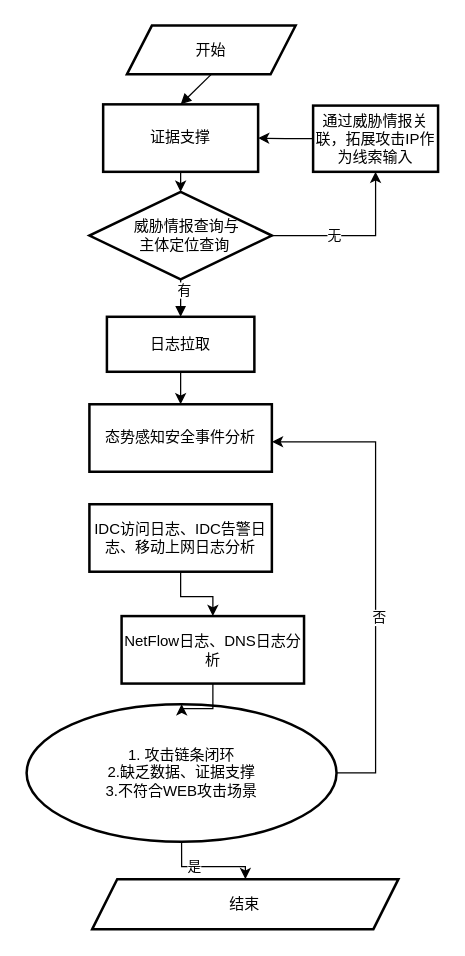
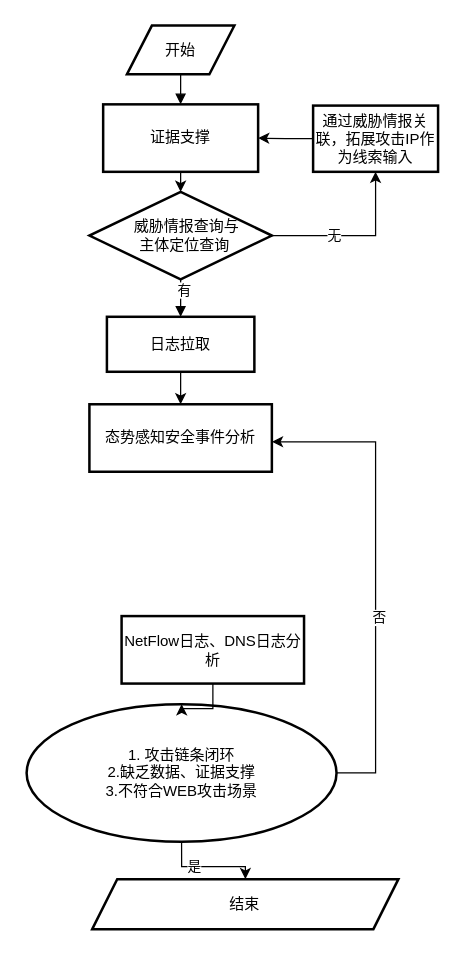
- <mxCell id="2" value="开始" style="shape=parallelogram;perimeter=parallelogramPerimeter;fixedSize=1;strokeWidth=2;whiteSpace=wrap;" vertex="1" parent="1"><mxGeometry x="101" y="20" width="135" height="39" as="geometry" /></mxCell>
+ <mxCell id="2" value="开始" style="shape=parallelogram;perimeter=parallelogramPerimeter;fixedSize=1;strokeWidth=2;whiteSpace=wrap;" vertex="1" parent="1"><mxGeometry x="101" y="20" width="86" height="39" as="geometry" /></mxCell>
- <mxCell id="17" value="IDC访问日志、IDC告警日志、移动上网日志分析" style="whiteSpace=wrap;strokeWidth=2;" vertex="1" parent="1"><mxGeometry x="71" y="403" width="146" height="54" as="geometry" /></mxCell>
- <mxCell id="18" value="" style="edgeStyle=orthogonalEdgeStyle;rounded=0;orthogonalLoop=1;jettySize=auto;html=1;exitX=0.5;exitY=1;exitDx=0;exitDy=0;" edge="1" parent="1" target="20" source="17"><mxGeometry relative="1" as="geometry"><mxPoint x="144" y="472" as="sourcePoint" /></mxGeometry></mxCell>
